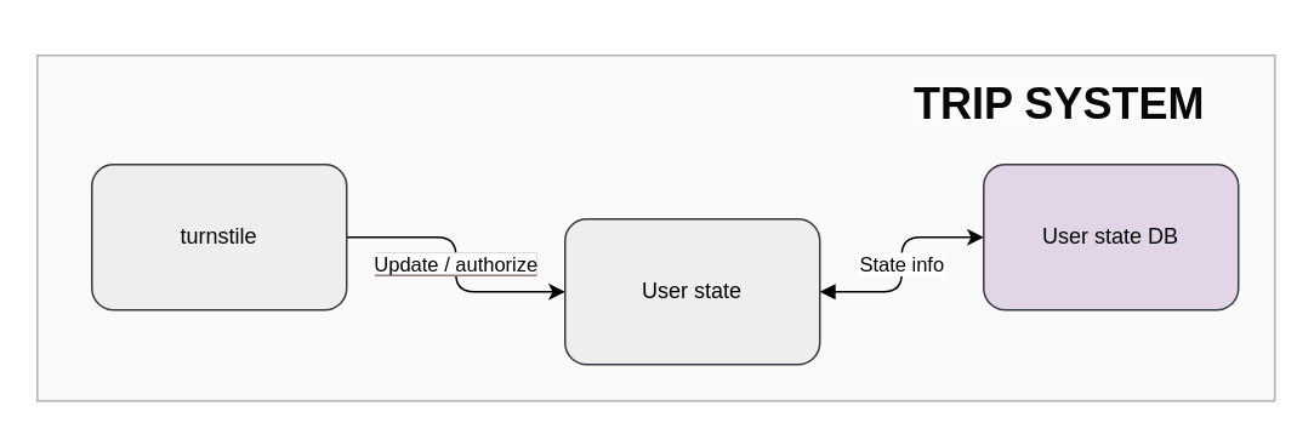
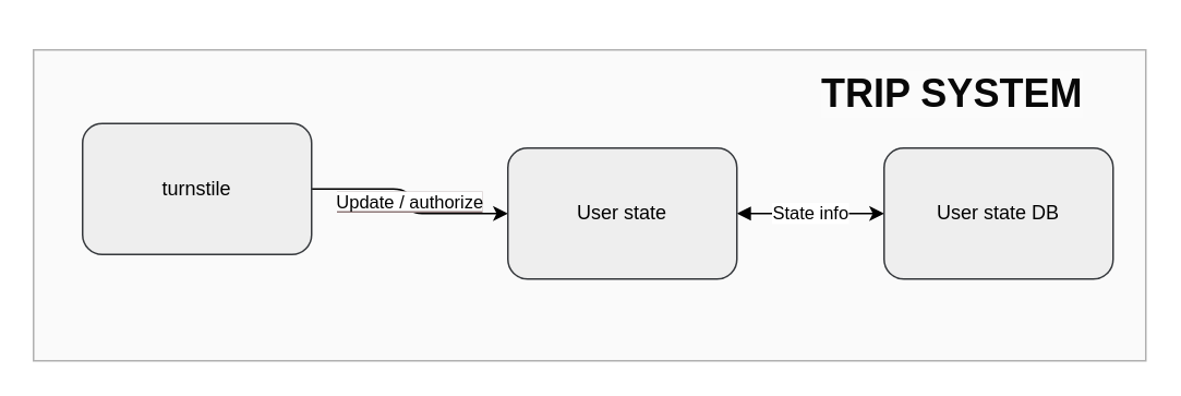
- <mxCell id="4" value="turnstile" style="rounded=1;whiteSpace=wrap;html=1;fillColor=#eeeeee;strokeColor=#36393d;" parent="1" vertex="1"><mxGeometry x="50" y="90" width="140" height="80" as="geometry" /></mxCell>
+ <mxCell id="4" value="turnstile" style="rounded=1;whiteSpace=wrap;html=1;fillColor=#eeeeee;strokeColor=#36393d;" parent="1" vertex="1"><mxGeometry x="50" y="75" width="140" height="80" as="geometry" /></mxCell>
- <mxCell id="8" value="User state DB" style="rounded=1;whiteSpace=wrap;html=1;fillColor=#e1d5e7;strokeColor=#36393d;" parent="1" vertex="1"><mxGeometry x="540" y="90" width="140" height="80" as="geometry" /></mxCell>
+ <mxCell id="8" value="User state DB" style="rounded=1;whiteSpace=wrap;html=1;fillColor=#eeeeee;strokeColor=#36393d;" parent="1" vertex="1"><mxGeometry x="540" y="90" width="140" height="80" as="geometry" /></mxCell>
- <mxCell id="6" value="User state" style="rounded=1;whiteSpace=wrap;html=1;fillColor=#eeeeee;strokeColor=#36393d;" parent="1" vertex="1"><mxGeometry x="310" y="120" width="140" height="80" as="geometry" /></mxCell>
+ <mxCell id="6" value="User state" style="rounded=1;whiteSpace=wrap;html=1;fillColor=#eeeeee;strokeColor=#36393d;" parent="1" vertex="1"><mxGeometry x="310" y="90" width="140" height="80" as="geometry" /></mxCell>
